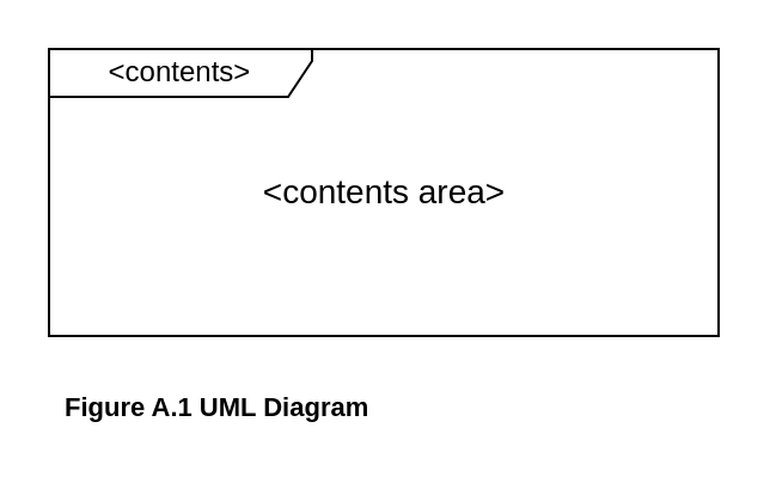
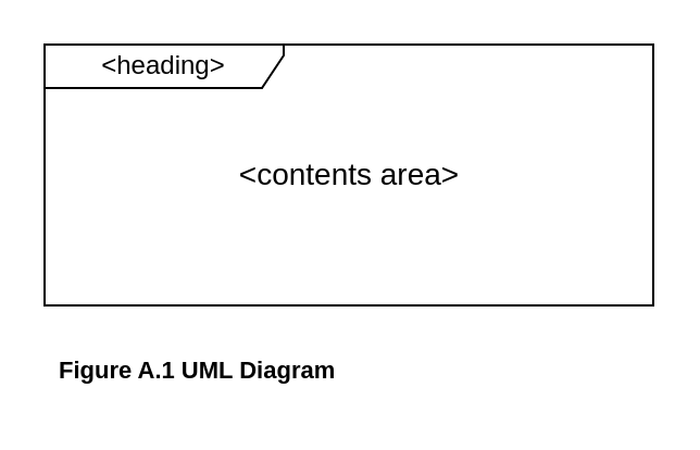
- <mxCell id="2" value="&amp;lt;contents&amp;gt;" style="shape=umlFrame;whiteSpace=wrap;html=1;pointerEvents=0;recursiveResize=0;container=1;collapsible=0;width=110;height=20;" vertex="1" parent="1"><mxGeometry width="280" height="120" as="geometry" x="20" y="20" /></mxCell>
+ <mxCell id="2" value="&amp;lt;heading&amp;gt;" style="shape=umlFrame;whiteSpace=wrap;html=1;pointerEvents=0;recursiveResize=0;container=1;collapsible=0;width=110;height=20;" vertex="1" parent="1"><mxGeometry width="280" height="120" as="geometry" x="20" y="20" /></mxCell>
